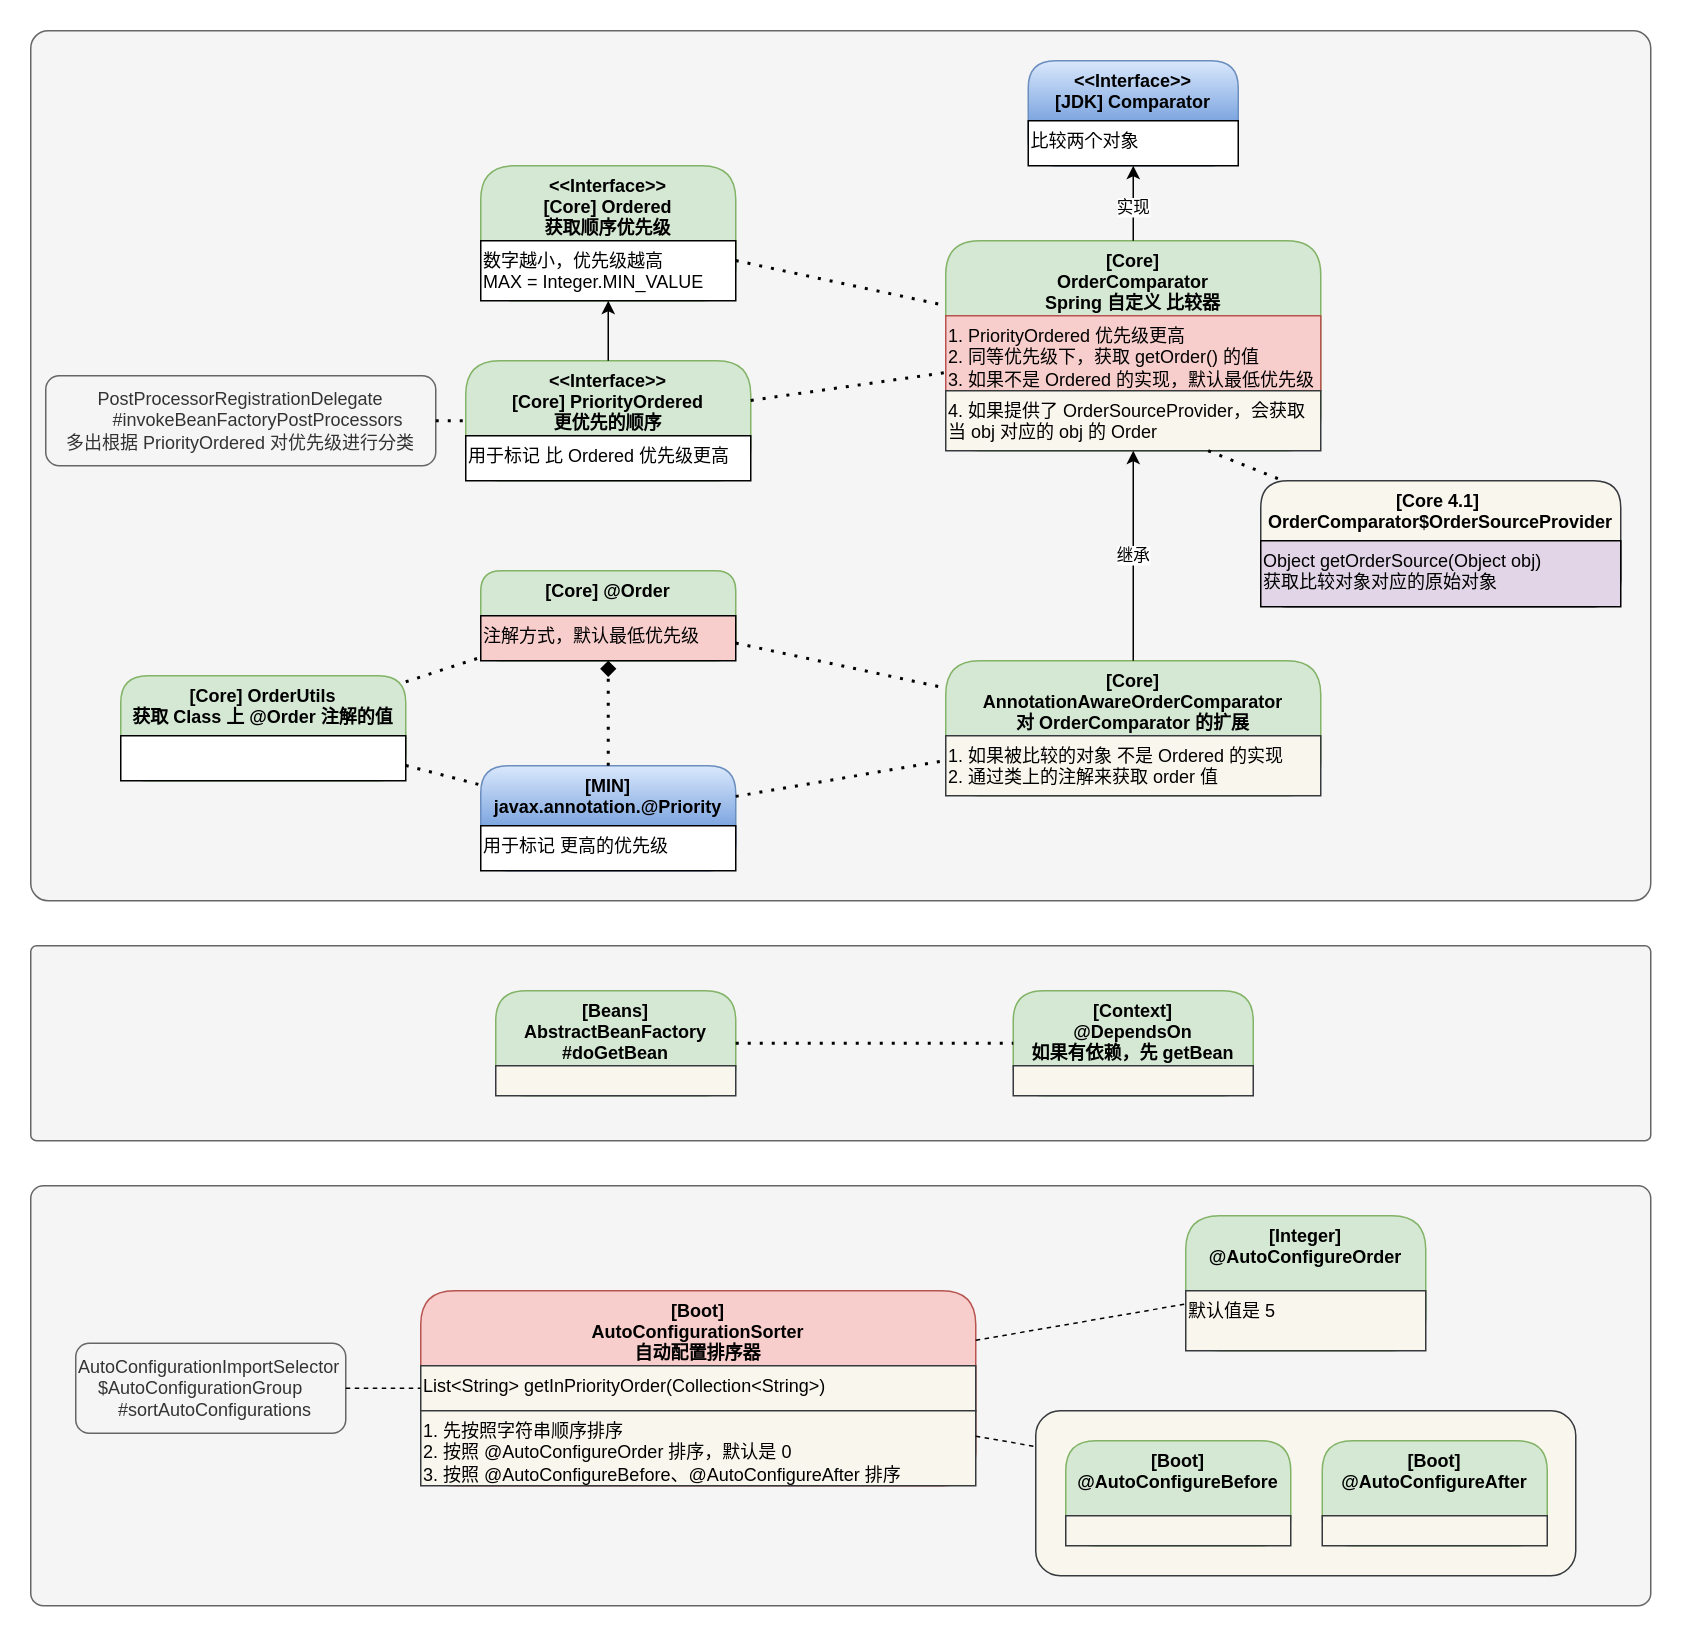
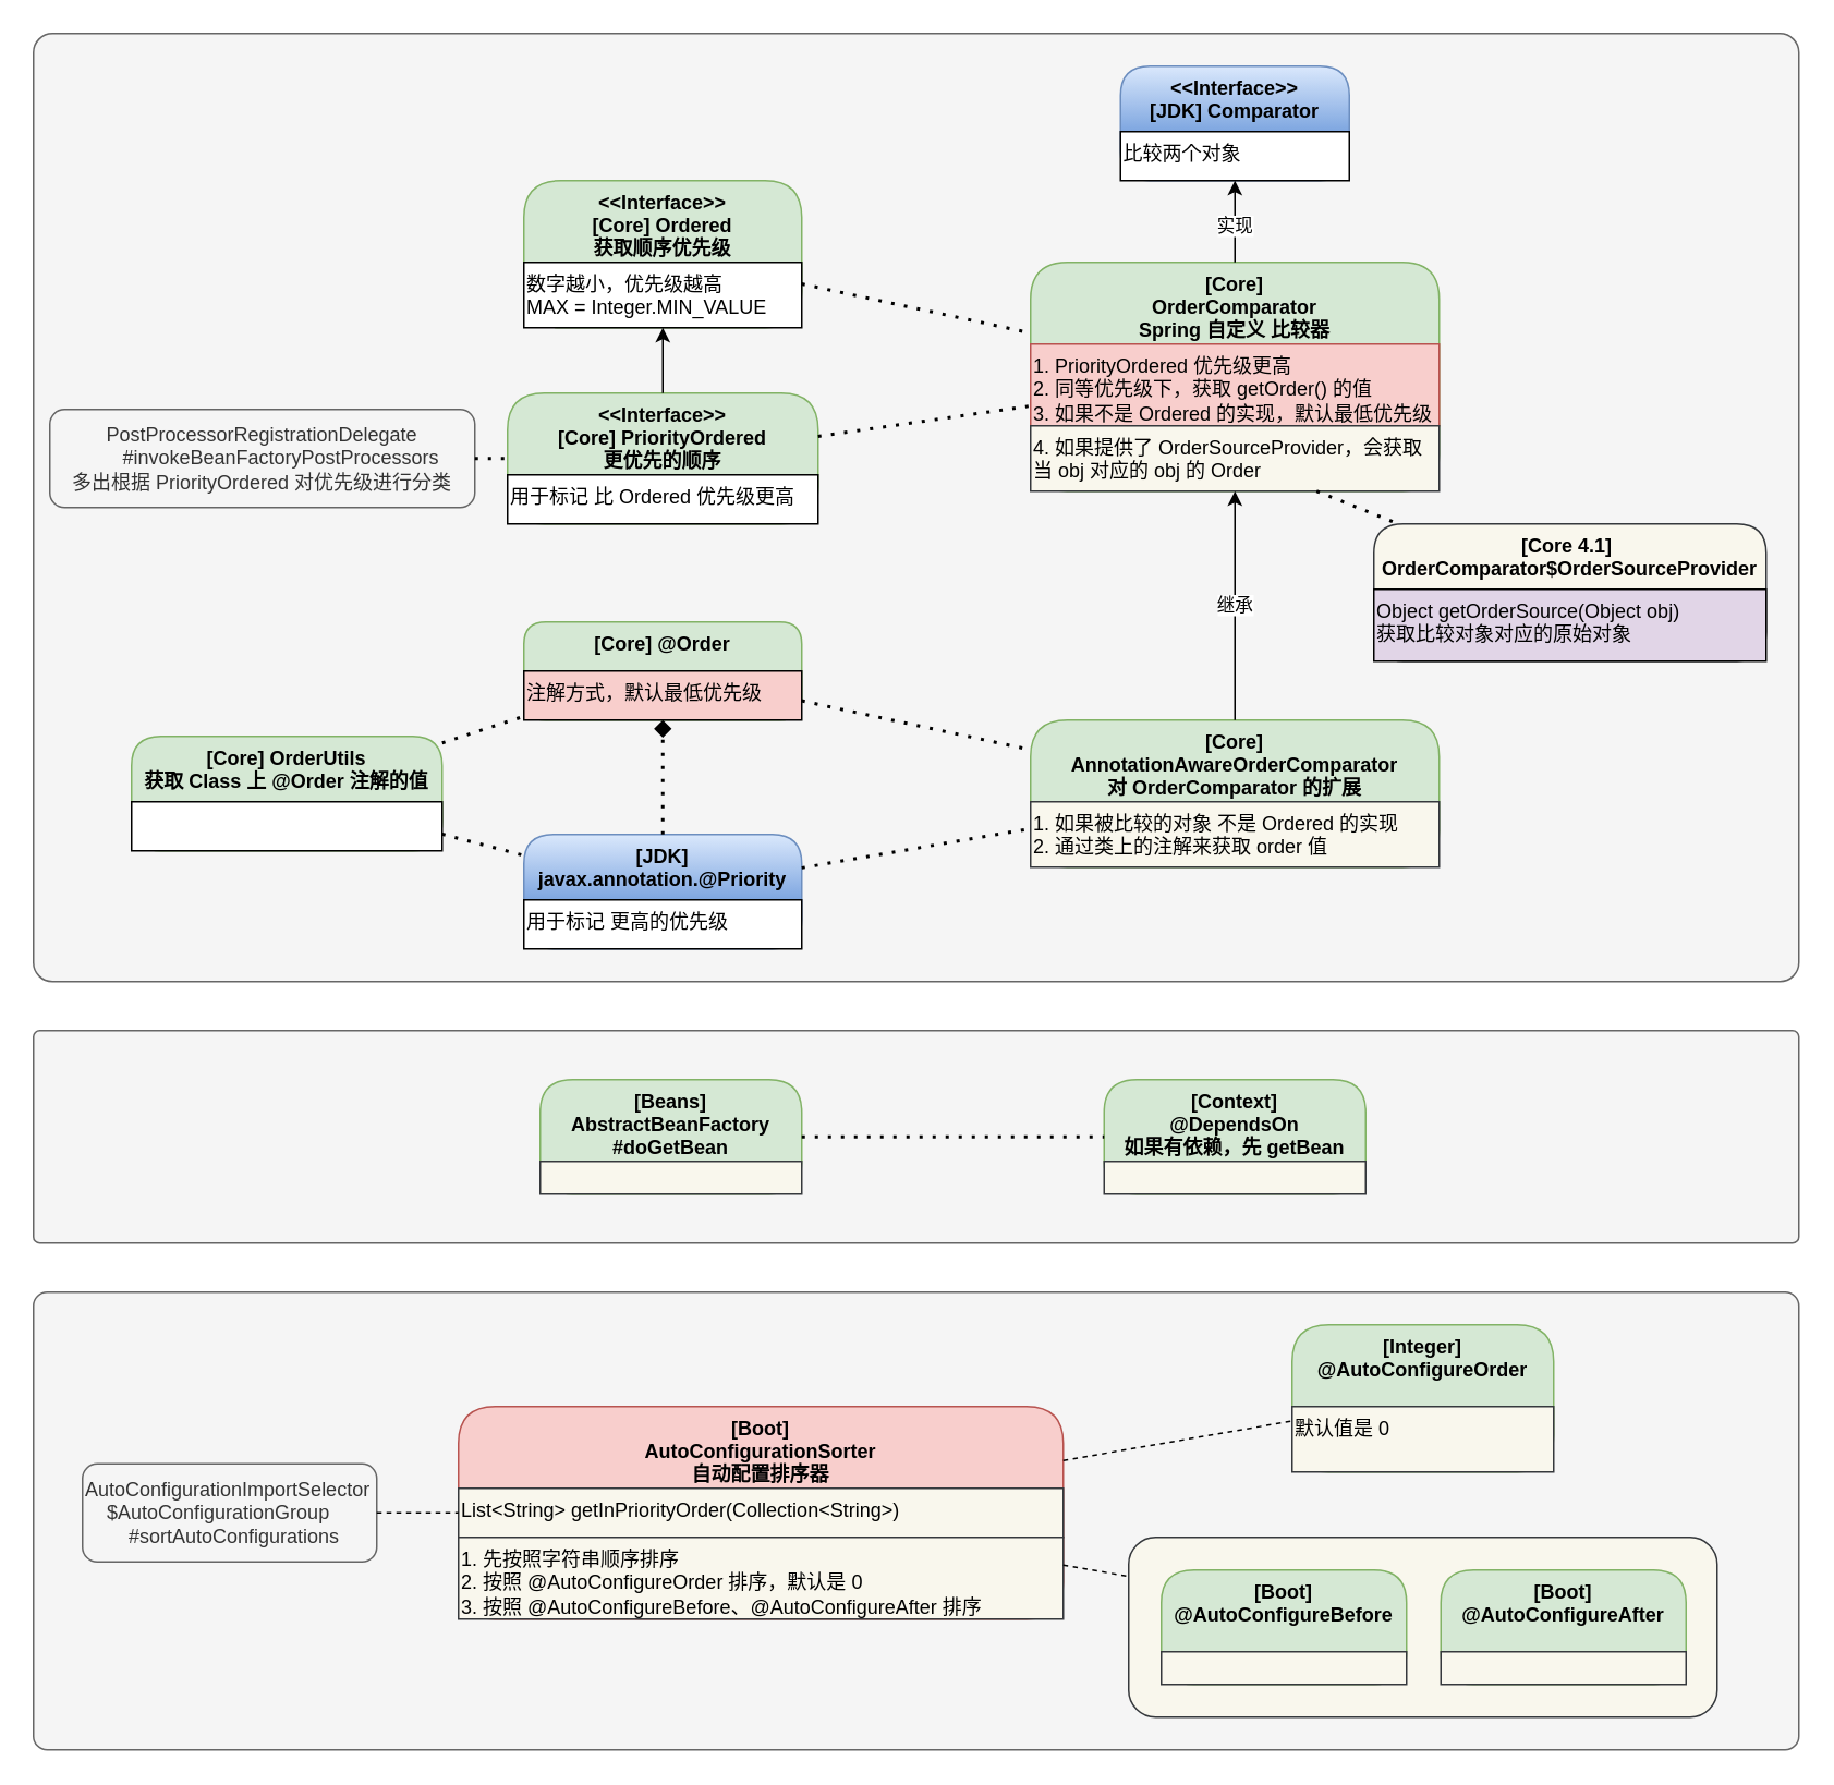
- <mxCell id="18" value="[MIN]&#10;javax.annotation.@Priority" style="swimlane;fontStyle=1;align=center;verticalAlign=top;childLayout=stackLayout;horizontal=1;startSize=40;horizontalStack=0;resizeParent=1;resizeParentMax=0;resizeLast=0;collapsible=1;marginBottom=0;rounded=1;shadow=0;glass=0;sketch=0;html=0;fillColor=#dae8fc;strokeColor=#6c8ebf;gradientColor=#7ea6e0;" vertex="1" parent="7"><mxGeometry x="300" y="490" width="170" height="70" as="geometry"><mxRectangle x="200" y="1001" width="260" height="26" as="alternateBounds" /></mxGeometry></mxCell>
+ <mxCell id="18" value="[JDK]&#10;javax.annotation.@Priority" style="swimlane;fontStyle=1;align=center;verticalAlign=top;childLayout=stackLayout;horizontal=1;startSize=40;horizontalStack=0;resizeParent=1;resizeParentMax=0;resizeLast=0;collapsible=1;marginBottom=0;rounded=1;shadow=0;glass=0;sketch=0;html=0;fillColor=#dae8fc;strokeColor=#6c8ebf;gradientColor=#7ea6e0;" vertex="1" parent="7"><mxGeometry x="300" y="490" width="170" height="70" as="geometry"><mxRectangle x="200" y="1001" width="260" height="26" as="alternateBounds" /></mxGeometry></mxCell>
- <mxCell id="51" value="默认值是 5" style="rounded=0;whiteSpace=wrap;shadow=0;glass=0;sketch=0;align=left;verticalAlign=top;fillColor=#f9f7ed;strokeColor=#36393d;" vertex="1" parent="50"><mxGeometry y="50" width="160" height="40" as="geometry" /></mxCell>
+ <mxCell id="51" value="默认值是 0" style="rounded=0;whiteSpace=wrap;shadow=0;glass=0;sketch=0;align=left;verticalAlign=top;fillColor=#f9f7ed;strokeColor=#36393d;" vertex="1" parent="50"><mxGeometry y="50" width="160" height="40" as="geometry" /></mxCell>
